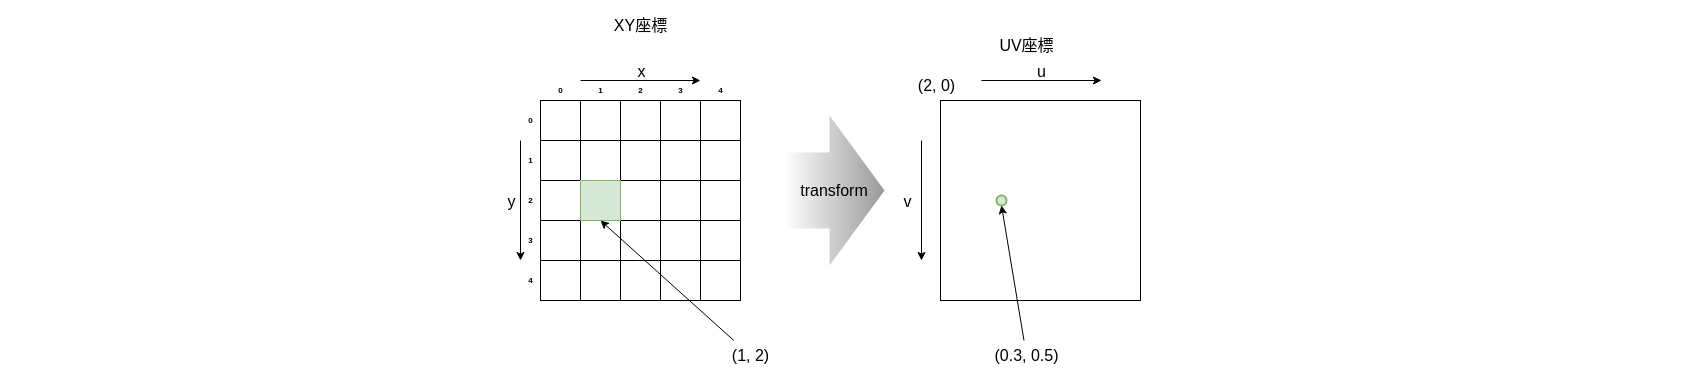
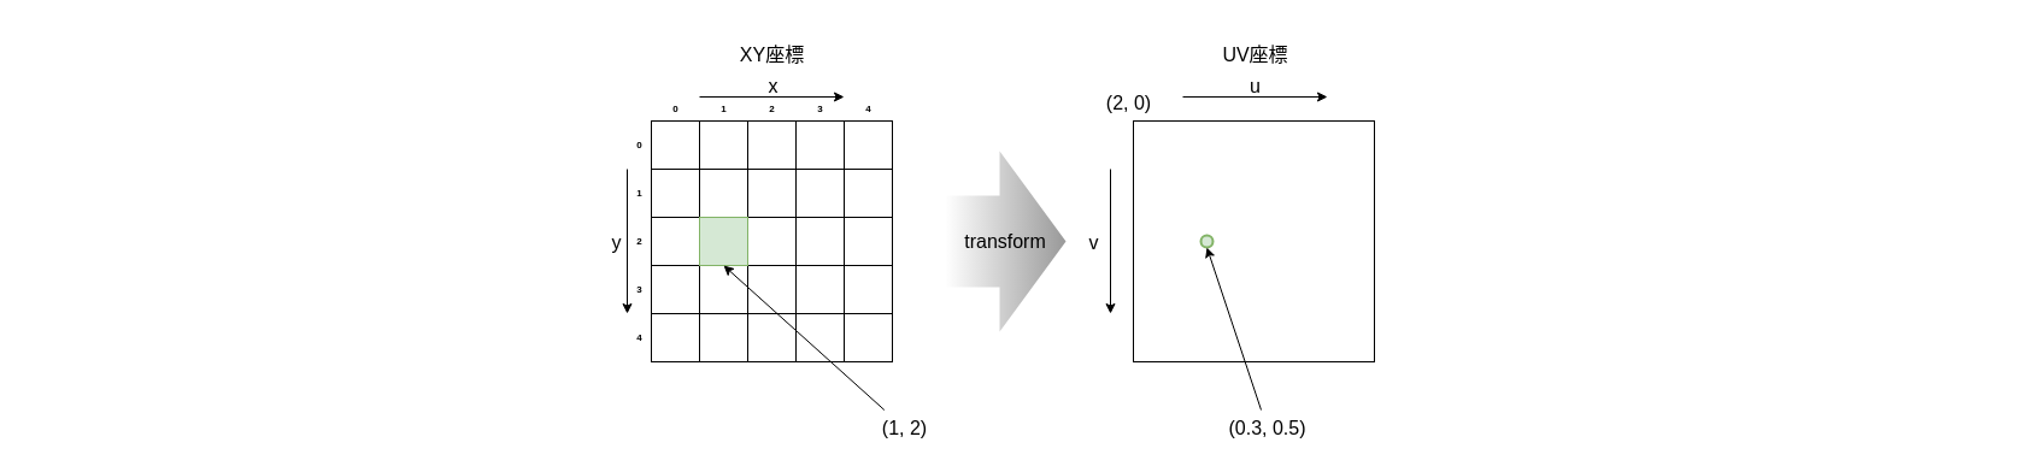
- <mxCell id="29" value="XY座標" style="text;html=1;align=center;verticalAlign=middle;resizable=0;points=[];autosize=1;strokeColor=none;fillColor=none;fontSize=16;" vertex="1" parent="1"><mxGeometry x="600" y="10" width="80" height="30" as="geometry" /></mxCell>
+ <mxCell id="29" value="XY座標" style="text;html=1;align=center;verticalAlign=middle;resizable=0;points=[];autosize=1;strokeColor=none;fillColor=none;fontSize=16;" vertex="1" parent="1"><mxGeometry x="600" y="30" width="80" height="30" as="geometry" /></mxCell>
- <mxCell id="30" value="UV座標" style="text;html=1;align=center;verticalAlign=middle;resizable=0;points=[];autosize=1;strokeColor=none;fillColor=none;fontSize=16;" vertex="1" parent="1"><mxGeometry x="986" y="30" width="80" height="30" as="geometry" /></mxCell>
+ <mxCell id="30" value="UV座標" style="text;html=1;align=center;verticalAlign=middle;resizable=0;points=[];autosize=1;strokeColor=none;fillColor=none;fontSize=16;" vertex="1" parent="1"><mxGeometry x="1001" y="30" width="80" height="30" as="geometry" /></mxCell>
- <mxCell id="45" value="transform" style="shape=singleArrow;whiteSpace=wrap;html=1;arrowWidth=0.507;arrowSize=0.55;fontSize=16;gradientColor=#999999;gradientDirection=east;strokeColor=none;" vertex="1" parent="1"><mxGeometry x="784" y="115" width="100" height="150" as="geometry" /></mxCell>
+ <mxCell id="45" value="transform" style="shape=singleArrow;whiteSpace=wrap;html=1;arrowWidth=0.507;arrowSize=0.55;fontSize=16;gradientColor=#999999;gradientDirection=east;strokeColor=none;" vertex="1" parent="1"><mxGeometry x="784" y="125" width="100" height="150" as="geometry" /></mxCell>
- <mxCell id="41" value="(0.3, 0.5)" style="text;html=1;align=center;verticalAlign=middle;resizable=0;points=[];autosize=1;strokeColor=none;fillColor=none;fontSize=16;" vertex="1" parent="1"><mxGeometry x="981" y="340" width="90" height="30" as="geometry" /></mxCell>
+ <mxCell id="41" value="(0.3, 0.5)" style="text;html=1;align=center;verticalAlign=middle;resizable=0;points=[];autosize=1;strokeColor=none;fillColor=none;fontSize=16;" vertex="1" parent="1"><mxGeometry x="1006" y="340" width="90" height="30" as="geometry" /></mxCell>
